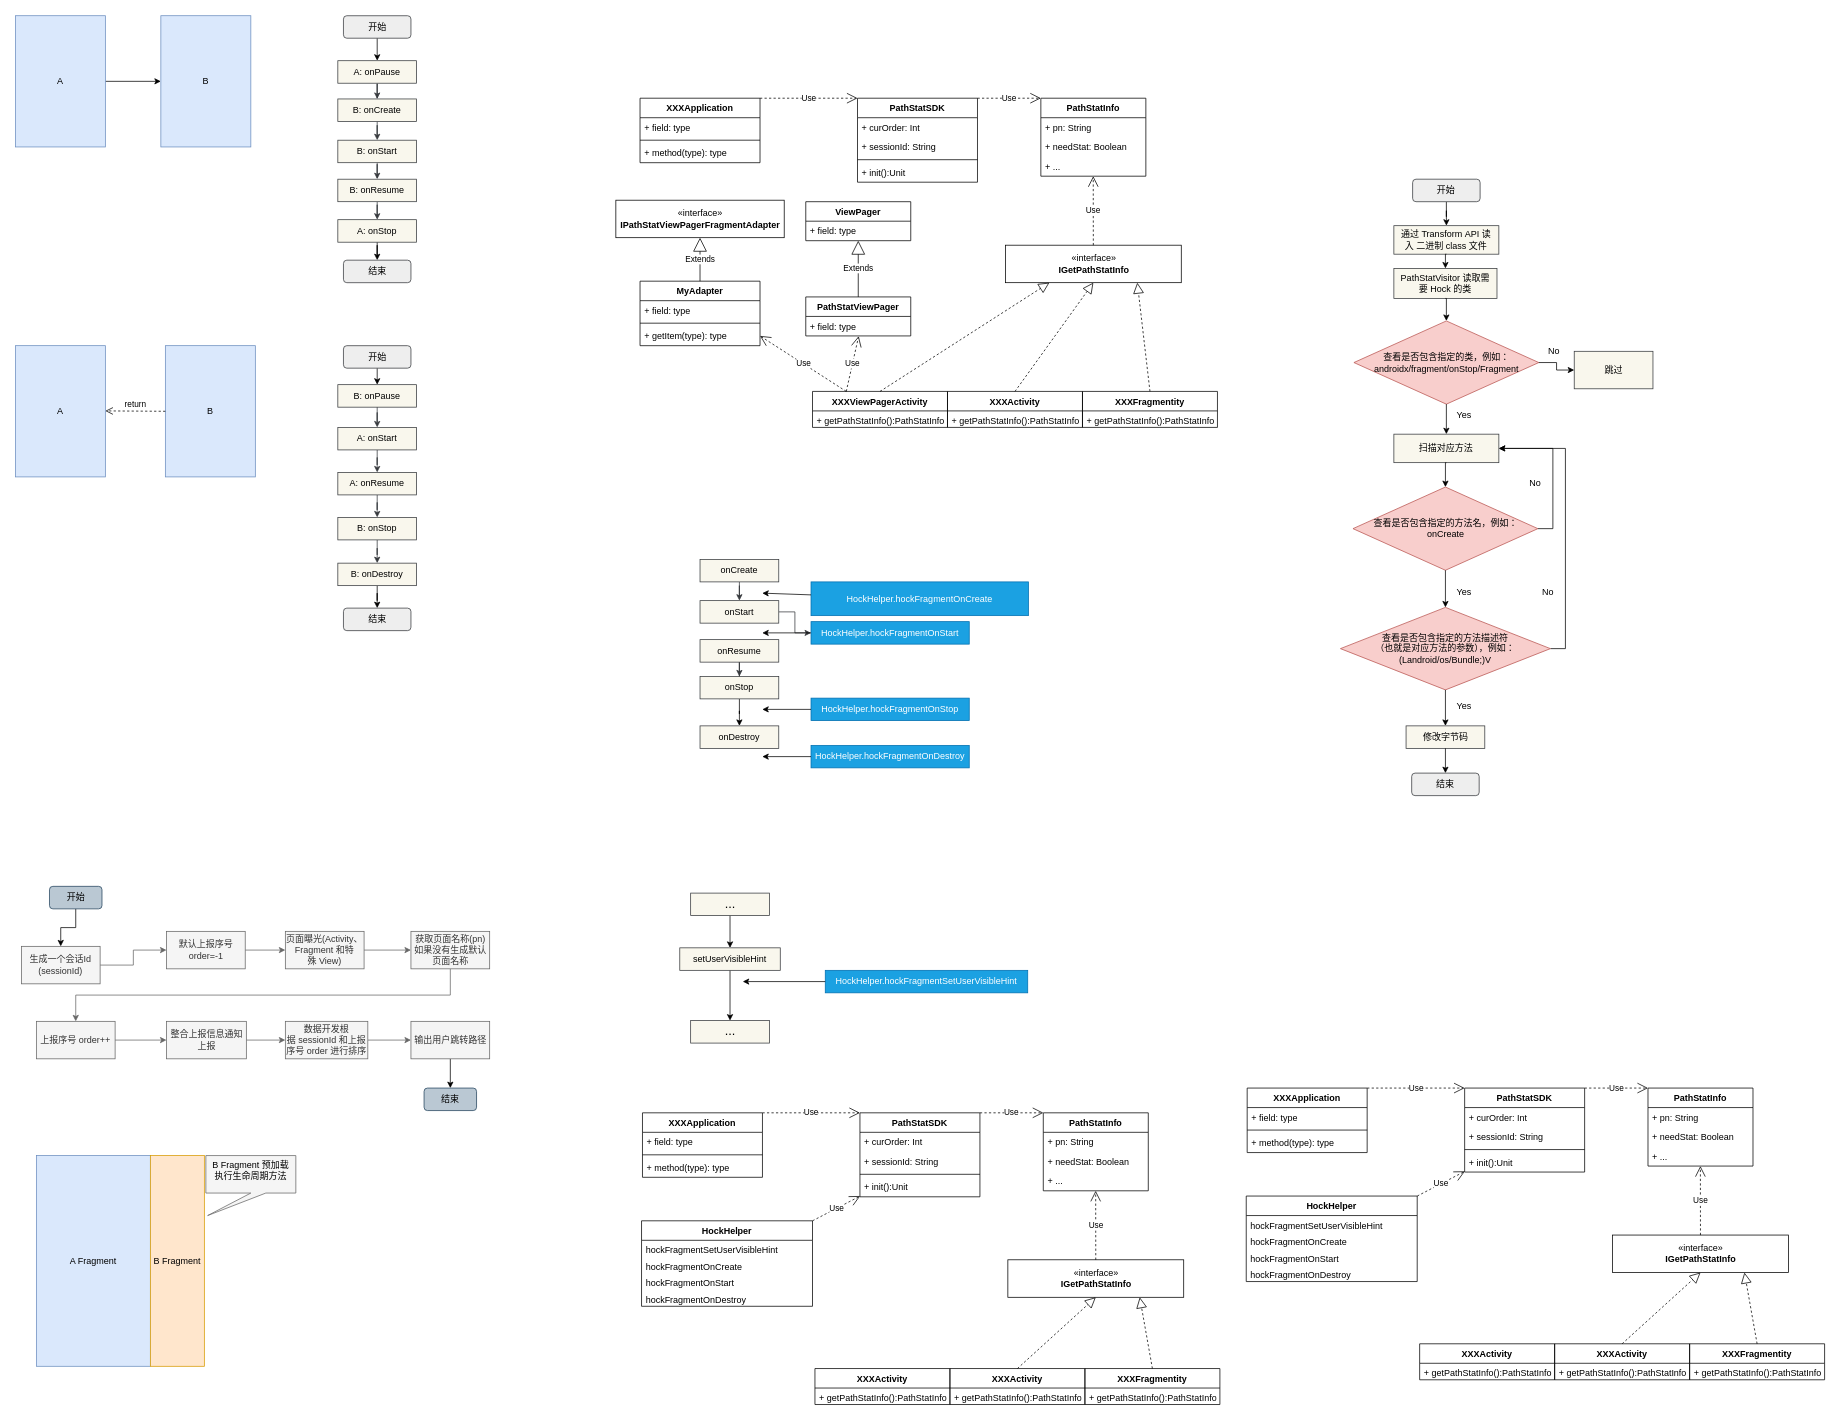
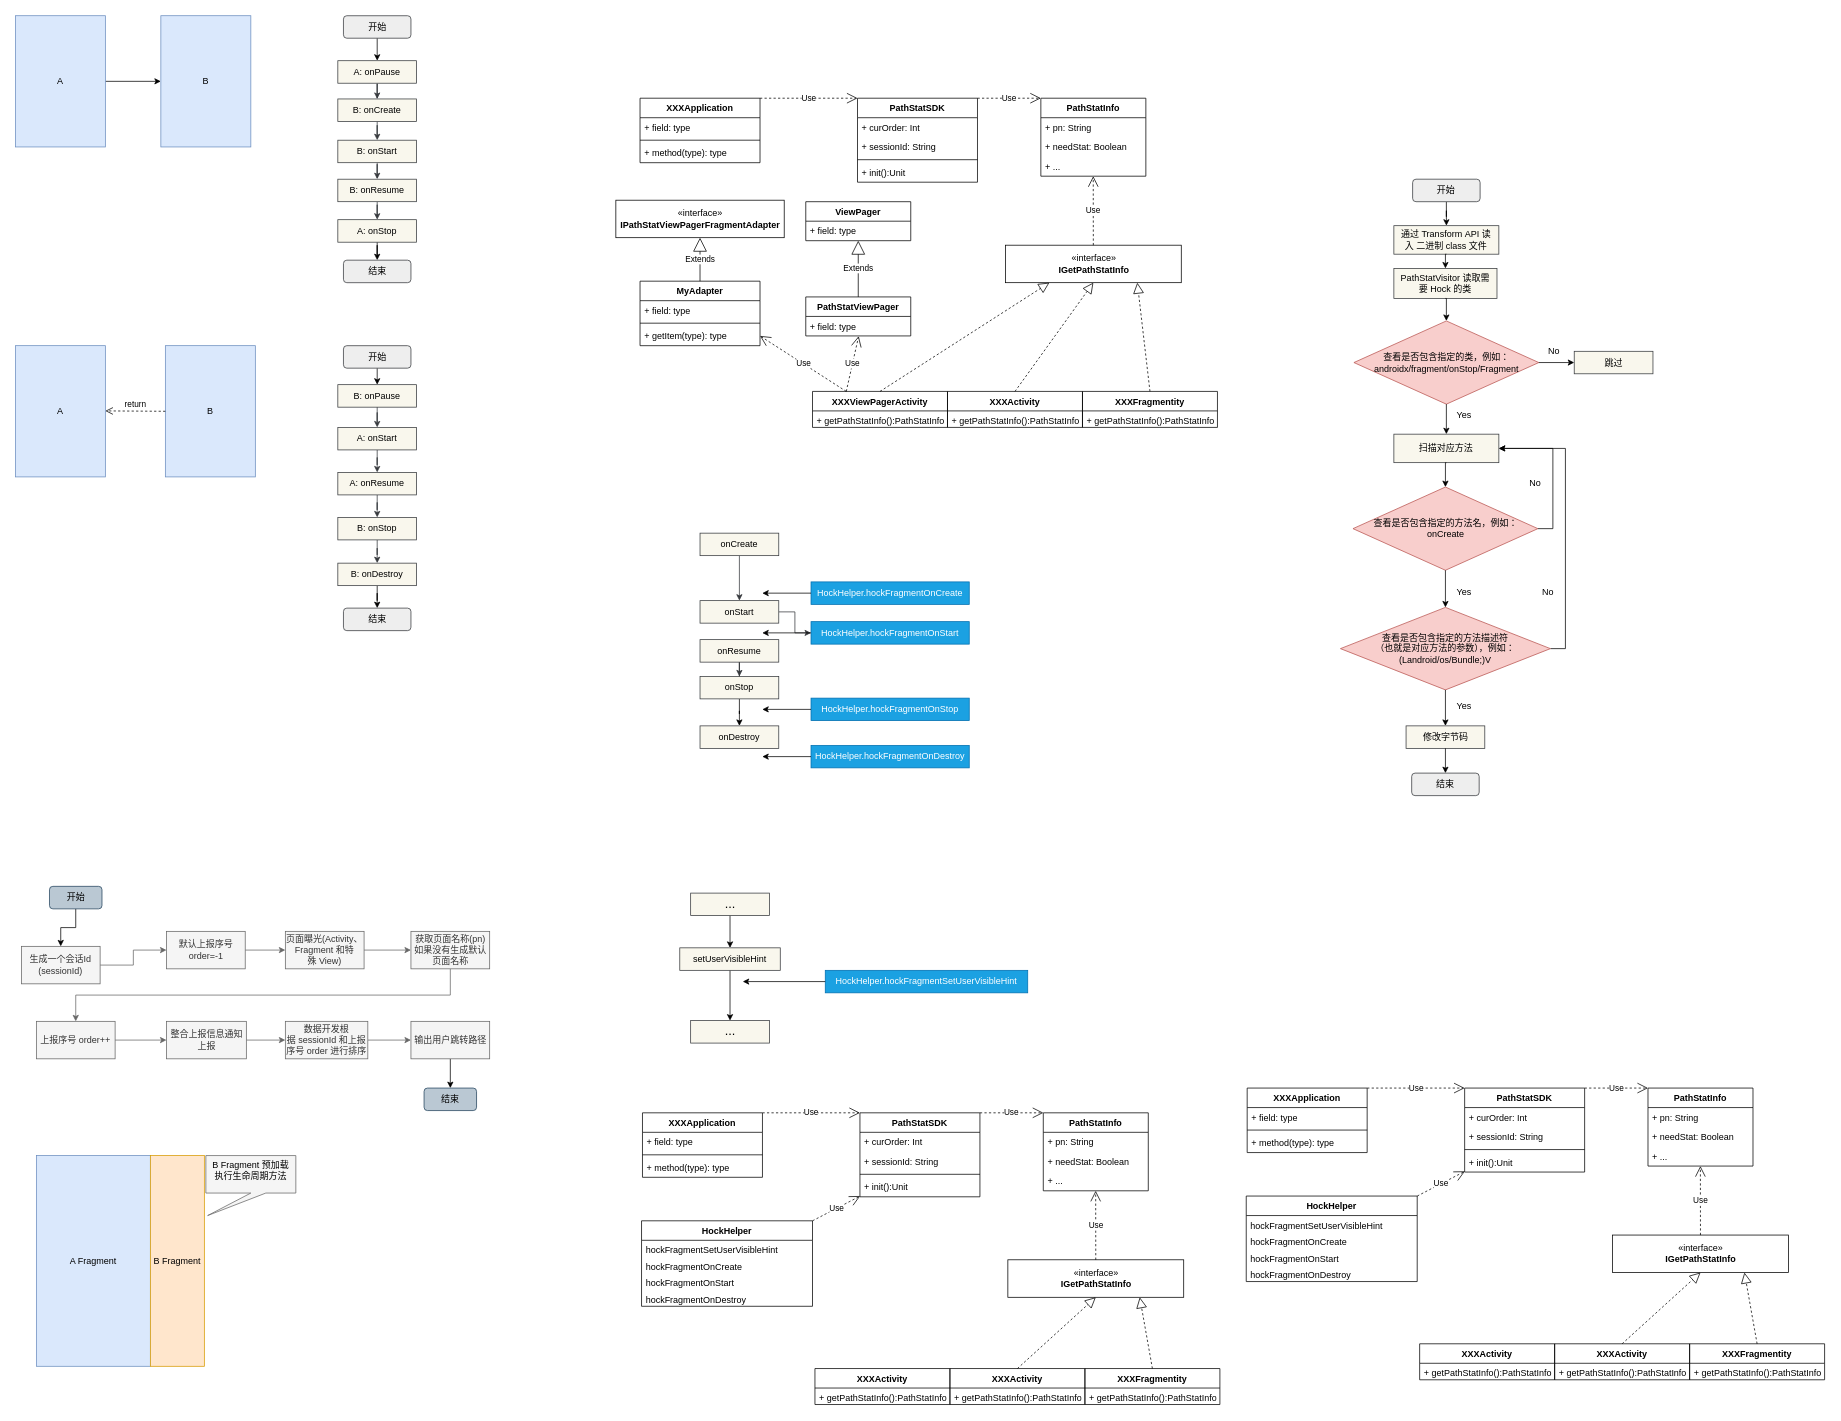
- <mxCell id="156" value="跳过" style="rounded=0;whiteSpace=wrap;html=1;fillColor=#f9f7ed;strokeColor=#36393d;" parent="1" vertex="1"><mxGeometry x="2098.75" y="467.5" width="105" height="50" as="geometry" /></mxCell>
+ <mxCell id="156" value="跳过" style="rounded=0;whiteSpace=wrap;html=1;fillColor=#f9f7ed;strokeColor=#36393d;" parent="1" vertex="1"><mxGeometry x="2098.75" y="467.5" width="105" height="30" as="geometry" /></mxCell>
- <mxCell id="97" value="onCreate" style="rounded=0;whiteSpace=wrap;html=1;fillColor=#f9f7ed;strokeColor=#36393d;" parent="1" vertex="1"><mxGeometry x="933" y="745" width="105" height="30" as="geometry" /></mxCell>
+ <mxCell id="97" value="onCreate" style="rounded=0;whiteSpace=wrap;html=1;fillColor=#f9f7ed;strokeColor=#36393d;" parent="1" vertex="1"><mxGeometry x="933" y="710" width="105" height="30" as="geometry" /></mxCell>
- <mxCell id="105" value="HockHelper.hockFragmentOnCreate" style="rounded=0;whiteSpace=wrap;html=1;fillColor=#1ba1e2;strokeColor=#006EAF;fontColor=#ffffff;gradientColor=none;" parent="1" vertex="1"><mxGeometry x="1081" y="775" width="290" height="45" as="geometry" /></mxCell>
+ <mxCell id="105" value="HockHelper.hockFragmentOnCreate" style="rounded=0;whiteSpace=wrap;html=1;fillColor=#1ba1e2;strokeColor=#006EAF;fontColor=#ffffff;gradientColor=none;" parent="1" vertex="1"><mxGeometry x="1081" y="775" width="211" height="30" as="geometry" /></mxCell>
